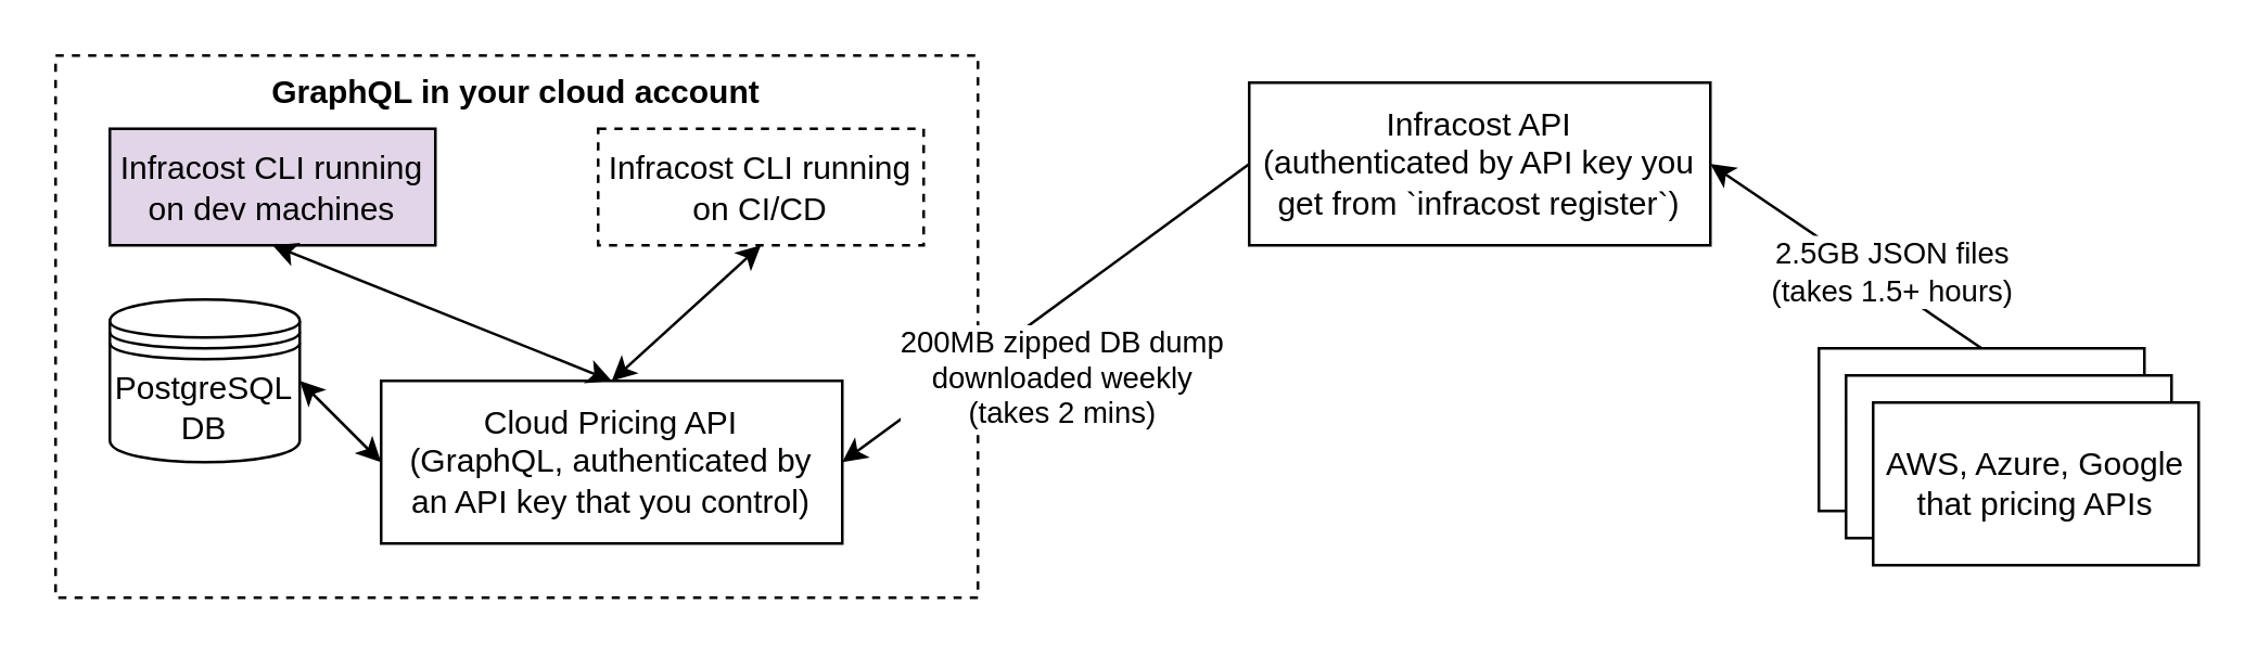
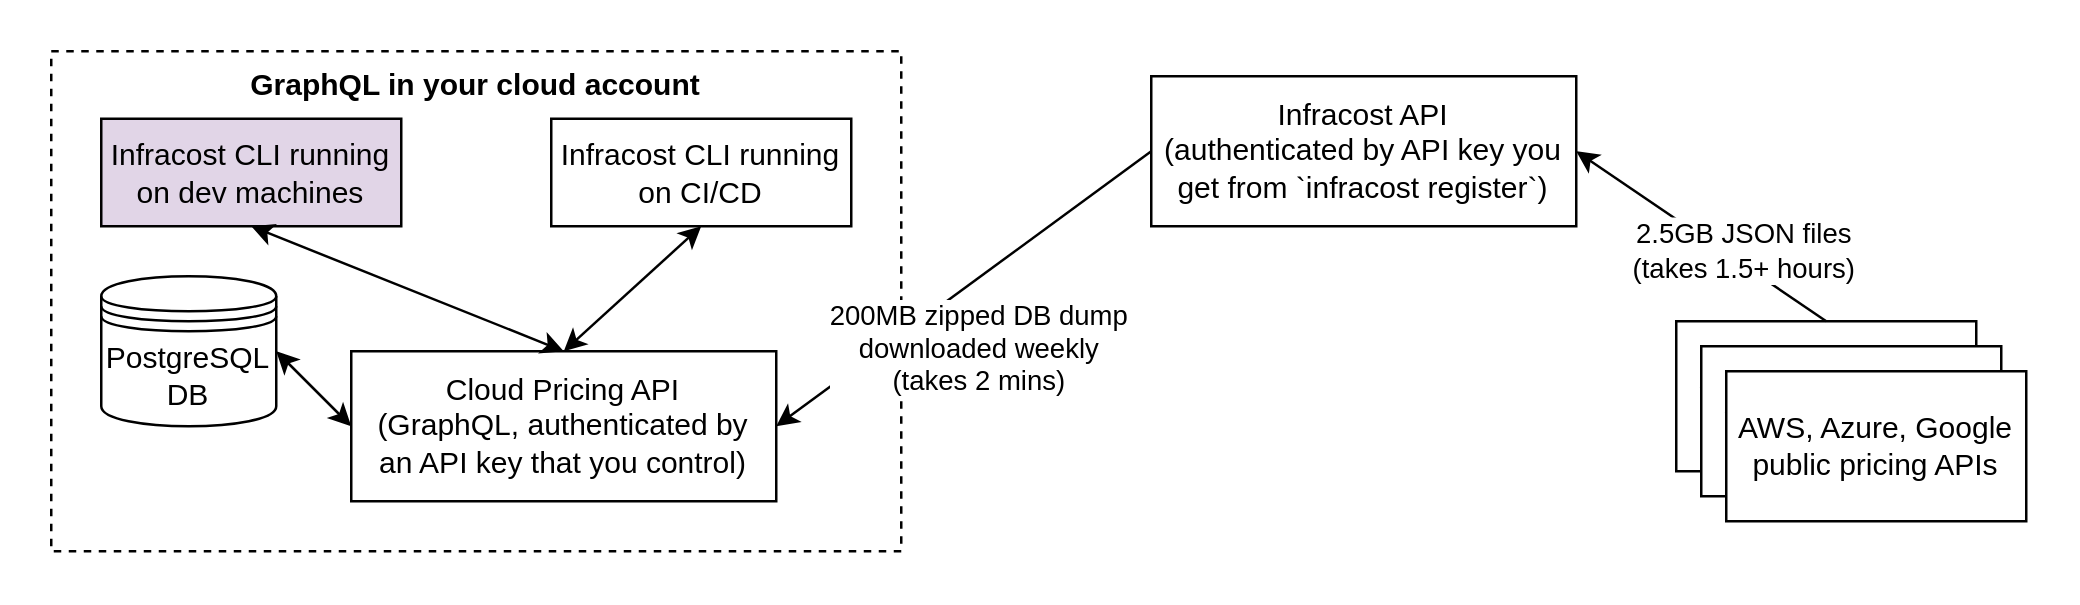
- <mxCell id="4" value="Infracost CLI running on CI/CD" style="rounded=0;whiteSpace=wrap;html=1;dashed=1;" vertex="1" parent="1"><mxGeometry x="220" y="47" width="120" height="43" as="geometry" /></mxCell>
+ <mxCell id="4" value="Infracost CLI running on CI/CD" style="rounded=0;whiteSpace=wrap;html=1;" vertex="1" parent="1"><mxGeometry x="220" y="47" width="120" height="43" as="geometry" /></mxCell>
- <mxCell id="9" value="AWS, Azure, Google that pricing APIs" style="rounded=0;whiteSpace=wrap;html=1;" vertex="1" parent="1"><mxGeometry x="690" y="148" width="120" height="60" as="geometry" /></mxCell>
+ <mxCell id="9" value="AWS, Azure, Google public pricing APIs" style="rounded=0;whiteSpace=wrap;html=1;" vertex="1" parent="1"><mxGeometry x="690" y="148" width="120" height="60" as="geometry" /></mxCell>
